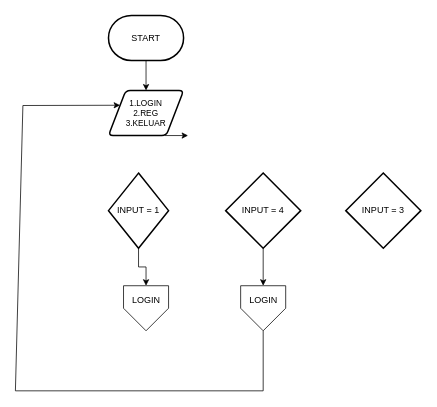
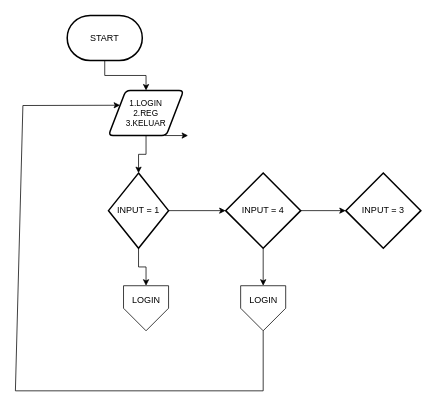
- <mxCell id="3" value="START" style="strokeWidth=2;html=1;shape=mxgraph.flowchart.terminator;whiteSpace=wrap;" vertex="1" parent="1"><mxGeometry x="144" y="20" width="100" height="60" as="geometry" /></mxCell>
+ <mxCell id="3" value="START" style="strokeWidth=2;html=1;shape=mxgraph.flowchart.terminator;whiteSpace=wrap;" vertex="1" parent="1"><mxGeometry x="89" y="20" width="100" height="60" as="geometry" /></mxCell>
+ <mxCell id="4" value="" style="edgeStyle=orthogonalEdgeStyle;rounded=0;orthogonalLoop=1;jettySize=auto;html=1;" edge="1" parent="1" source="5" target="10"><mxGeometry relative="1" as="geometry" /></mxCell>
+ <mxCell id="8" value="" style="edgeStyle=orthogonalEdgeStyle;rounded=0;orthogonalLoop=1;jettySize=auto;html=1;" edge="1" parent="1" source="10" target="14"><mxGeometry relative="1" as="geometry" /></mxCell>
+ <mxCell id="12" value="" style="edgeStyle=orthogonalEdgeStyle;rounded=0;orthogonalLoop=1;jettySize=auto;html=1;" edge="1" parent="1" source="14" target="11"><mxGeometry relative="1" as="geometry" /></mxCell>
